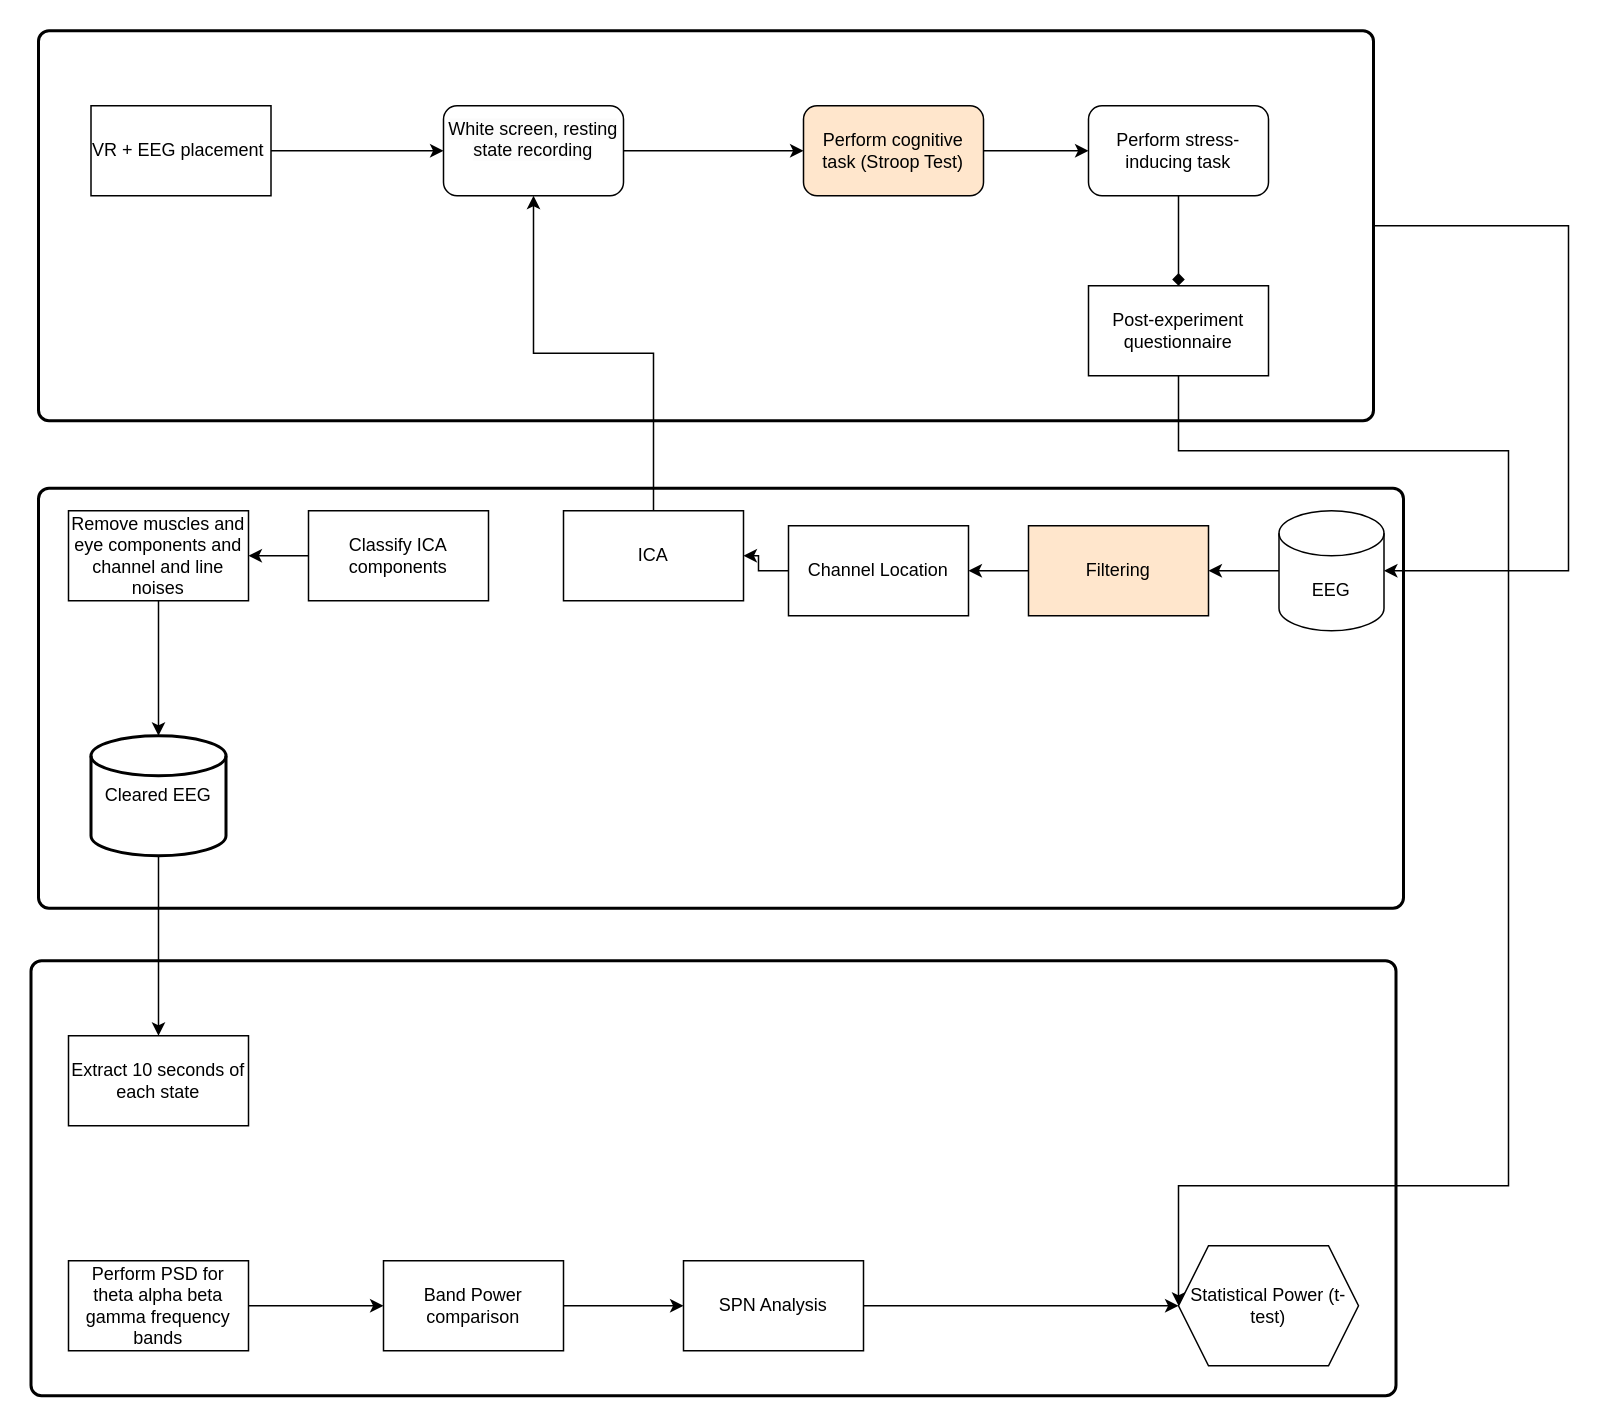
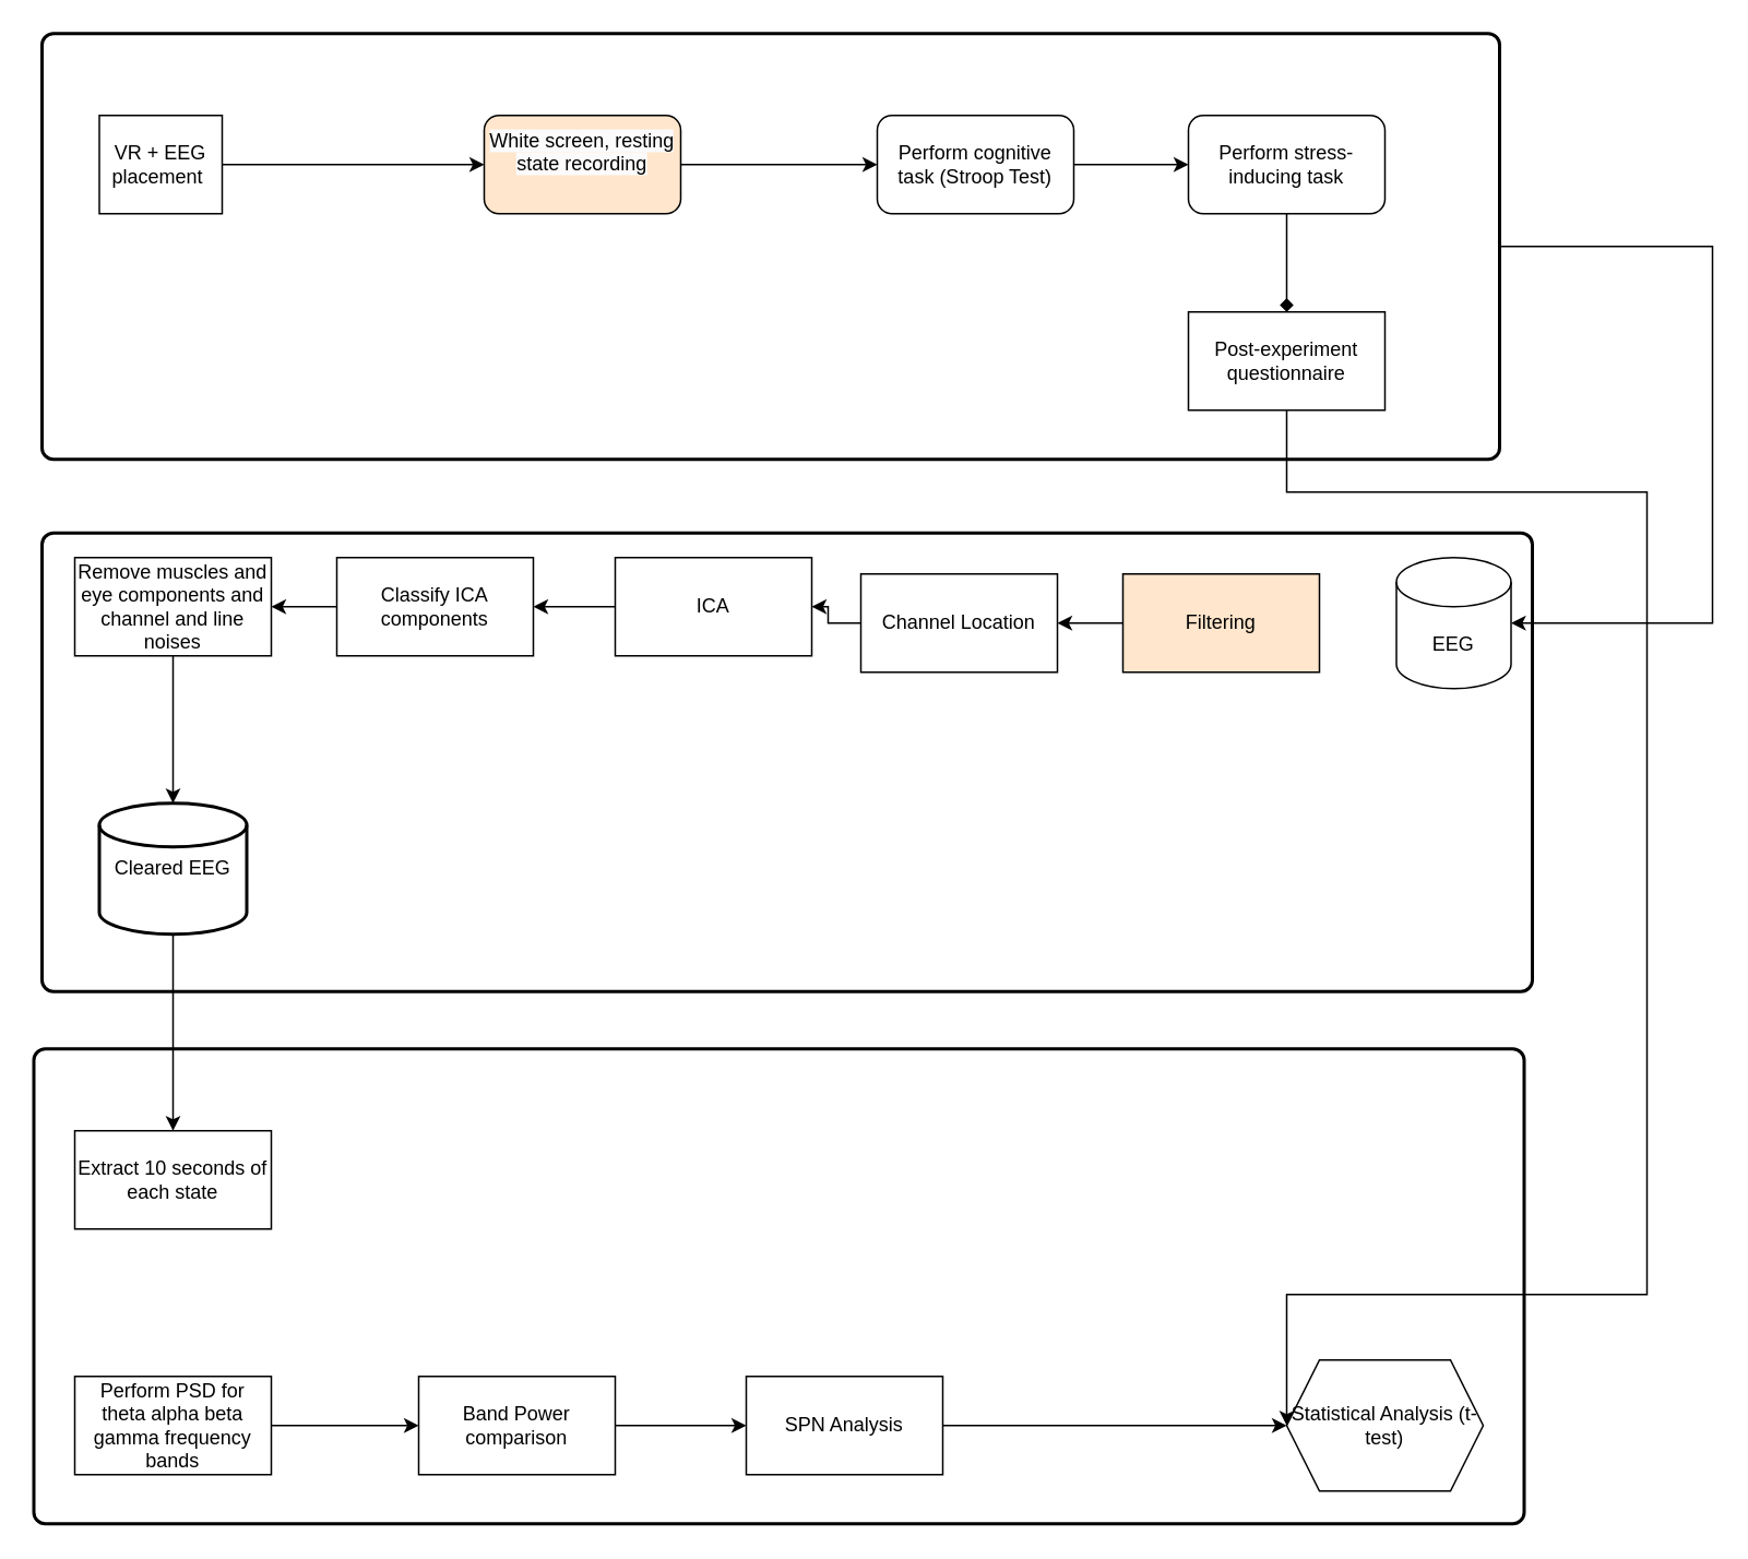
- <mxCell id="10" value="VR + EEG placement&amp;nbsp;" style="rounded=0;whiteSpace=wrap;html=1;" vertex="1" parent="1"><mxGeometry x="60" y="70" width="120" height="60" as="geometry" /></mxCell>
+ <mxCell id="10" value="VR + EEG placement&amp;nbsp;" style="rounded=0;whiteSpace=wrap;html=1;" vertex="1" parent="1"><mxGeometry x="60" y="70" width="75" height="60" as="geometry" /></mxCell>
- <mxCell id="8" value="&#10;&lt;span style=&quot;color: rgb(0, 0, 0); font-family: Helvetica; font-size: 12px; font-style: normal; font-variant-ligatures: normal; font-variant-caps: normal; font-weight: 400; letter-spacing: normal; orphans: 2; text-align: center; text-indent: 0px; text-transform: none; widows: 2; word-spacing: 0px; -webkit-text-stroke-width: 0px; white-space: normal; background-color: rgb(251, 251, 251); text-decoration-thickness: initial; text-decoration-style: initial; text-decoration-color: initial; display: inline !important; float: none;&quot;&gt;White screen, resting state recording&lt;/span&gt;&#10;&#10;" style="whiteSpace=wrap;html=1;rounded=1;glass=0;strokeWidth=1;shadow=0;" vertex="1" parent="1"><mxGeometry x="295" y="70" width="120" height="60" as="geometry" /></mxCell>
+ <mxCell id="8" value="&#10;&lt;span style=&quot;color: rgb(0, 0, 0); font-family: Helvetica; font-size: 12px; font-style: normal; font-variant-ligatures: normal; font-variant-caps: normal; font-weight: 400; letter-spacing: normal; orphans: 2; text-align: center; text-indent: 0px; text-transform: none; widows: 2; word-spacing: 0px; -webkit-text-stroke-width: 0px; white-space: normal; background-color: rgb(251, 251, 251); text-decoration-thickness: initial; text-decoration-style: initial; text-decoration-color: initial; display: inline !important; float: none;&quot;&gt;White screen, resting state recording&lt;/span&gt;&#10;&#10;" style="whiteSpace=wrap;html=1;rounded=1;glass=0;strokeWidth=1;shadow=0;fillColor=#ffe6cc;" vertex="1" parent="1"><mxGeometry x="295" y="70" width="120" height="60" as="geometry" /></mxCell>
- <mxCell id="4" value="Perform cognitive task (Stroop Test)" style="whiteSpace=wrap;html=1;rounded=1;fillColor=#ffe6cc;" vertex="1" parent="1"><mxGeometry x="535" y="70" width="120" height="60" as="geometry" /></mxCell>
+ <mxCell id="4" value="Perform cognitive task (Stroop Test)" style="whiteSpace=wrap;html=1;rounded=1;" vertex="1" parent="1"><mxGeometry x="535" y="70" width="120" height="60" as="geometry" /></mxCell>
- <mxCell id="19" value="" style="edgeStyle=orthogonalEdgeStyle;rounded=0;orthogonalLoop=1;jettySize=auto;html=1;" edge="1" parent="1" source="20" target="8"><mxGeometry relative="1" as="geometry" /></mxCell>
+ <mxCell id="19" value="" style="edgeStyle=orthogonalEdgeStyle;rounded=0;orthogonalLoop=1;jettySize=auto;html=1;" edge="1" parent="1" source="20" target="22"><mxGeometry relative="1" as="geometry" /></mxCell>
- <mxCell id="13" value="" style="edgeStyle=orthogonalEdgeStyle;rounded=0;orthogonalLoop=1;jettySize=auto;html=1;" edge="1" parent="1" source="14" target="16"><mxGeometry relative="1" as="geometry" /></mxCell>
- <mxCell id="35" value="Statistical Power (t-test)" style="shape=hexagon;perimeter=hexagonPerimeter2;whiteSpace=wrap;html=1;fixedSize=1;" vertex="1" parent="1"><mxGeometry x="785" y="830" width="120" height="80" as="geometry" /></mxCell>
+ <mxCell id="35" value="Statistical Analysis (t-test)" style="shape=hexagon;perimeter=hexagonPerimeter2;whiteSpace=wrap;html=1;fixedSize=1;" vertex="1" parent="1"><mxGeometry x="785" y="830" width="120" height="80" as="geometry" /></mxCell>
